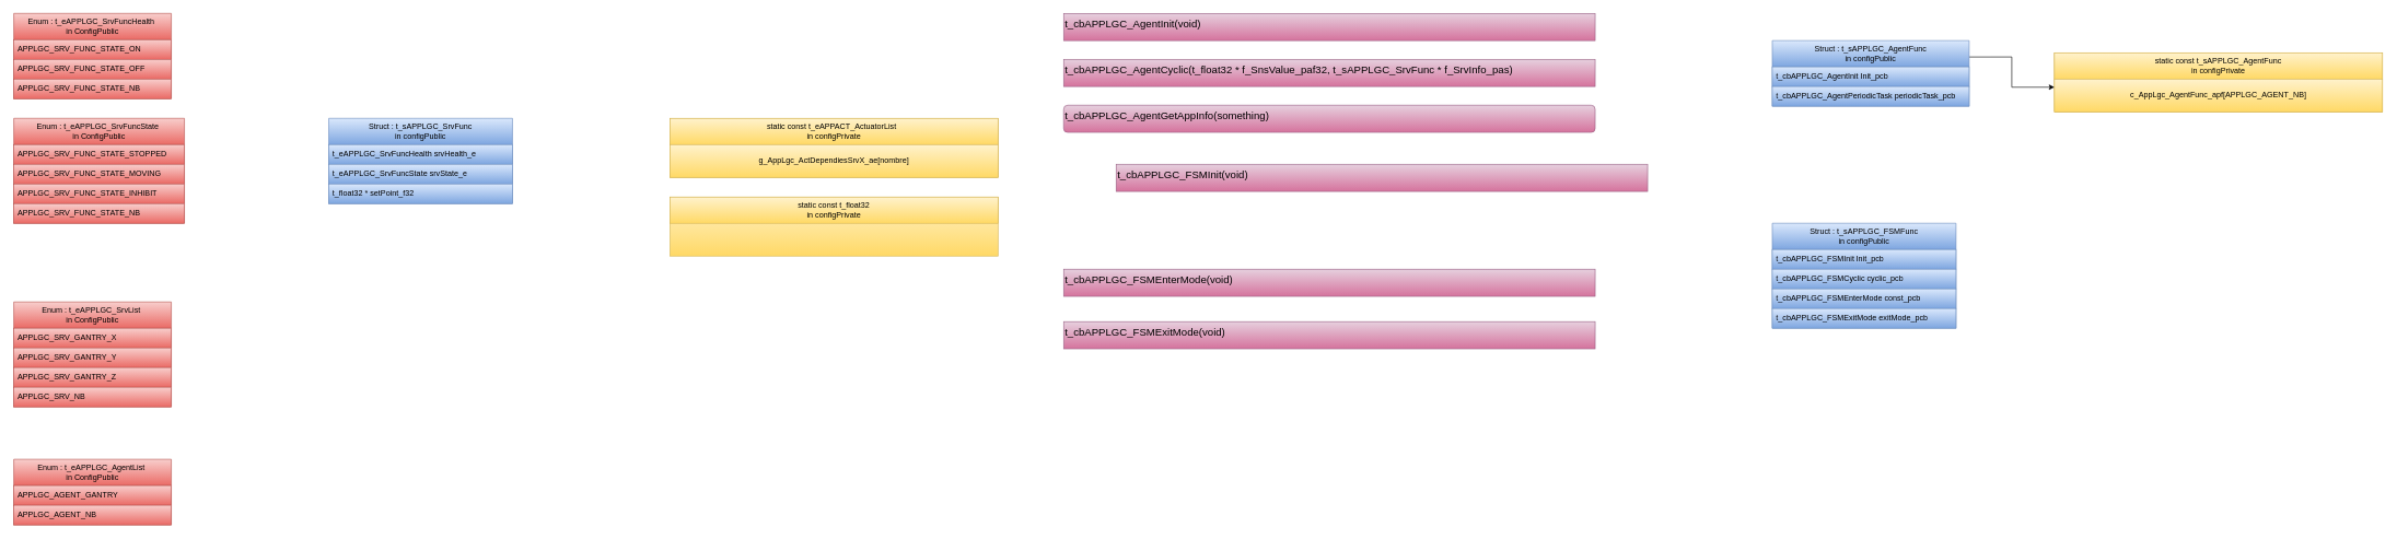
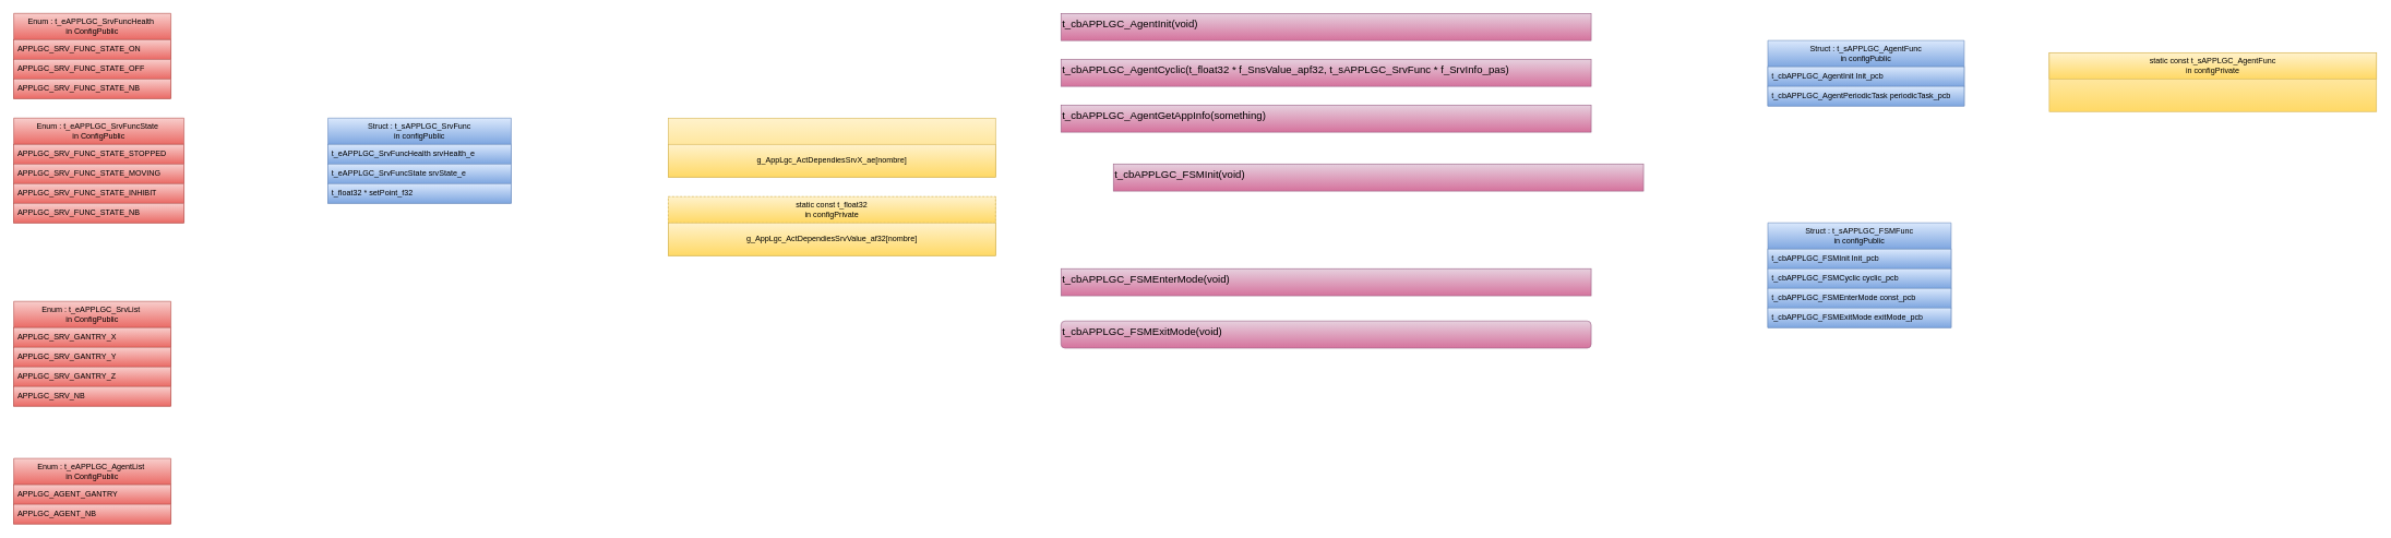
- <mxCell id="41" style="edgeStyle=orthogonalEdgeStyle;rounded=0;orthogonalLoop=1;jettySize=auto;html=1;exitX=1;exitY=0.25;exitDx=0;exitDy=0;entryX=0;entryY=0.25;entryDx=0;entryDy=0;" edge="1" parent="1" source="42" target="38"><mxGeometry relative="1" as="geometry" /></mxCell>
- <mxCell id="16" value="&lt;div style=&quot;text-align: center;&quot;&gt;&lt;span style=&quot;text-align: left;&quot;&gt;t_cbAPPLGC_AgentCyclic(&lt;/span&gt;&lt;span style=&quot;background-color: initial;&quot;&gt;t_float32 * f_SnsValue_paf32, t_sAPPLGC_SrvFunc * f_SrvInfo_pas&lt;/span&gt;&lt;span style=&quot;background-color: initial;&quot;&gt;)&lt;/span&gt;&lt;/div&gt;" style="rounded=0;whiteSpace=wrap;html=1;verticalAlign=top;fillColor=#e6d0de;gradientColor=#d5739d;strokeColor=#996185;fontSize=16;align=left;fontColor=#000000;" parent="1" vertex="1"><mxGeometry y="90" width="810" height="41.43" as="geometry" x="1620" /></mxCell>
+ <mxCell id="16" value="&lt;div style=&quot;text-align: center;&quot;&gt;&lt;span style=&quot;text-align: left;&quot;&gt;t_cbAPPLGC_AgentCyclic(&lt;/span&gt;&lt;span style=&quot;background-color: initial;&quot;&gt;t_float32 * f_SnsValue_apf32, t_sAPPLGC_SrvFunc * f_SrvInfo_pas&lt;/span&gt;&lt;span style=&quot;background-color: initial;&quot;&gt;)&lt;/span&gt;&lt;/div&gt;" style="rounded=0;whiteSpace=wrap;html=1;verticalAlign=top;fillColor=#e6d0de;gradientColor=#d5739d;strokeColor=#996185;fontSize=16;align=left;fontColor=#000000;" parent="1" vertex="1"><mxGeometry y="90" width="810" height="41.43" as="geometry" x="1620" /></mxCell>
- <mxCell id="38" value="&lt;div style=&quot;text-align: center; font-size: 12px;&quot;&gt;c_AppLgc_AgentFunc_apf[APPLGC_AGENT_NB]&lt;/div&gt;" style="rounded=0;whiteSpace=wrap;html=1;fillColor=#fff2cc;gradientColor=#ffd966;strokeColor=#d6b656;fontColor=#000000;fontSize=12;" parent="35" vertex="1"><mxGeometry y="40" width="500.0" height="50" as="geometry" /></mxCell>
- <mxCell id="40" value="t_cbAPPLGC_AgentGetAppInfo(something)" style="whiteSpace=wrap;html=1;verticalAlign=top;fillColor=#e6d0de;gradientColor=#d5739d;strokeColor=#996185;fontSize=16;align=left;fontColor=#000000;rounded=1;" vertex="1" parent="1"><mxGeometry y="160" width="810" height="41.43" as="geometry" x="1620" /></mxCell>
+ <mxCell id="40" value="t_cbAPPLGC_AgentGetAppInfo(something)" style="rounded=0;whiteSpace=wrap;html=1;verticalAlign=top;fillColor=#e6d0de;gradientColor=#d5739d;strokeColor=#996185;fontSize=16;align=left;fontColor=#000000;" vertex="1" parent="1"><mxGeometry y="160" width="810" height="41.43" as="geometry" x="1620" /></mxCell>
- <mxCell id="13" value="static const t_eAPPACT_ActuatorList&amp;nbsp;&amp;nbsp;&lt;div&gt;in configPrivate&lt;/div&gt;" style="rounded=0;whiteSpace=wrap;html=1;fillColor=#fff2cc;gradientColor=#ffd966;strokeColor=#d6b656;fontColor=#000000;fontSize=12;" parent="11" vertex="1"><mxGeometry width="500.0" height="40" as="geometry" /></mxCell>
- <mxCell id="31" value="static const t_float32&lt;div&gt;in configPrivate&lt;/div&gt;" style="rounded=0;whiteSpace=wrap;html=1;fillColor=#fff2cc;gradientColor=#ffd966;strokeColor=#d6b656;fontColor=#000000;fontSize=12;" parent="29" vertex="1"><mxGeometry width="500.0" height="40" as="geometry" /></mxCell>
+ <mxCell id="31" value="static const t_float32&lt;div&gt;in configPrivate&lt;/div&gt;" style="rounded=0;whiteSpace=wrap;html=1;fillColor=#fff2cc;gradientColor=#ffd966;strokeColor=#d6b656;fontColor=#000000;fontSize=12;dashed=1;" parent="29" vertex="1"><mxGeometry width="500.0" height="40" as="geometry" /></mxCell>
+ <mxCell id="32" value="&lt;div style=&quot;text-align: center; font-size: 12px;&quot;&gt;g_AppLgc_ActDependiesSrvValue_af32[nombre]&lt;/div&gt;" style="rounded=0;whiteSpace=wrap;html=1;fillColor=#fff2cc;gradientColor=#ffd966;strokeColor=#d6b656;fontColor=#000000;fontSize=12;" parent="29" vertex="1"><mxGeometry y="40" width="500.0" height="50" as="geometry" /></mxCell>
- <mxCell id="39" value="t_cbAPPLGC_FSMExitMode(void)" style="rounded=0;whiteSpace=wrap;html=1;verticalAlign=top;fillColor=#e6d0de;gradientColor=#d5739d;strokeColor=#996185;fontSize=16;align=left;fontColor=#000000;" vertex="1" parent="1"><mxGeometry y="490" width="810" height="41.43" as="geometry" x="1620" /></mxCell>
+ <mxCell id="39" value="t_cbAPPLGC_FSMExitMode(void)" style="whiteSpace=wrap;html=1;verticalAlign=top;fillColor=#e6d0de;gradientColor=#d5739d;strokeColor=#996185;fontSize=16;align=left;fontColor=#000000;rounded=1;" vertex="1" parent="1"><mxGeometry y="490" width="810" height="41.43" as="geometry" x="1620" /></mxCell>
